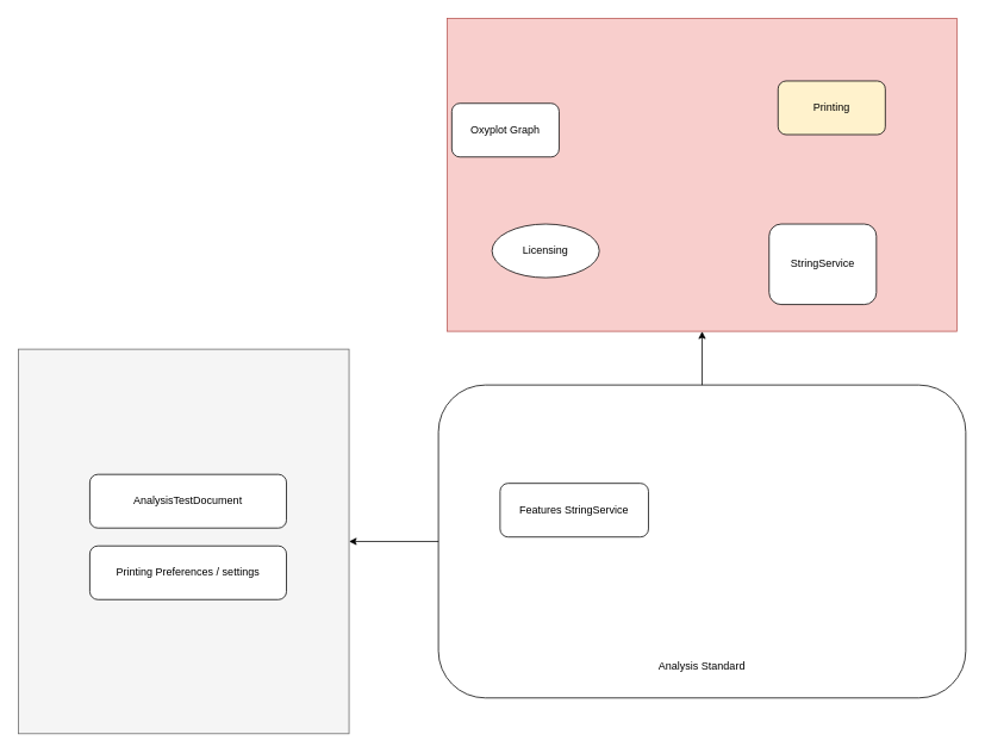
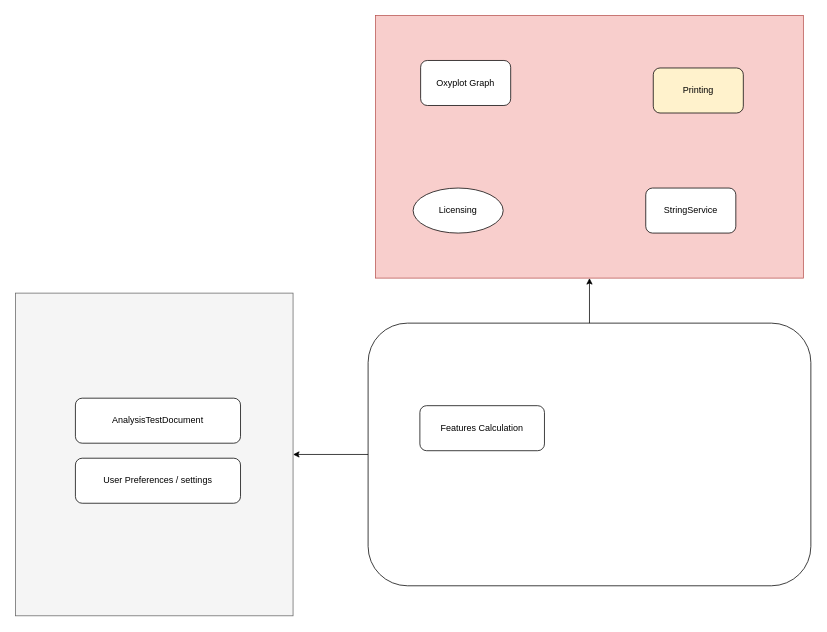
- <mxCell id="6" value="Oxyplot Graph" style="rounded=1;whiteSpace=wrap;html=1;" vertex="1" parent="1"><mxGeometry x="505" y="115" width="120" height="60" as="geometry" /></mxCell>
+ <mxCell id="6" value="Oxyplot Graph" style="rounded=1;whiteSpace=wrap;html=1;" vertex="1" parent="1"><mxGeometry x="560" y="80" width="120" height="60" as="geometry" /></mxCell>
- <mxCell id="9" value="StringService" style="rounded=1;whiteSpace=wrap;html=1;" vertex="1" parent="1"><mxGeometry x="860" y="250" width="120" height="90" as="geometry" /></mxCell>
+ <mxCell id="9" value="StringService" style="rounded=1;whiteSpace=wrap;html=1;" vertex="1" parent="1"><mxGeometry x="860" y="250" width="120" height="60" as="geometry" /></mxCell>
- <mxCell id="13" value="Features StringService" style="rounded=1;whiteSpace=wrap;html=1;" vertex="1" parent="10"><mxGeometry x="69" y="110" width="166" height="60" as="geometry" /></mxCell>
+ <mxCell id="13" value="Features Calculation" style="rounded=1;whiteSpace=wrap;html=1;" vertex="1" parent="10"><mxGeometry x="69" y="110" width="166" height="60" as="geometry" /></mxCell>
- <mxCell id="5" value="Printing Preferences / settings" style="rounded=1;whiteSpace=wrap;html=1;" vertex="1" parent="1"><mxGeometry x="100" y="610" width="220" height="60" as="geometry" /></mxCell>
+ <mxCell id="5" value="User Preferences / settings" style="rounded=1;whiteSpace=wrap;html=1;" vertex="1" parent="1"><mxGeometry x="100" y="610" width="220" height="60" as="geometry" /></mxCell>
- <mxCell id="12" value="Analysis Standard" style="text;html=1;align=center;verticalAlign=middle;whiteSpace=wrap;rounded=0;" vertex="1" parent="10"><mxGeometry x="235" y="300" width="120" height="30" as="geometry" /></mxCell>
